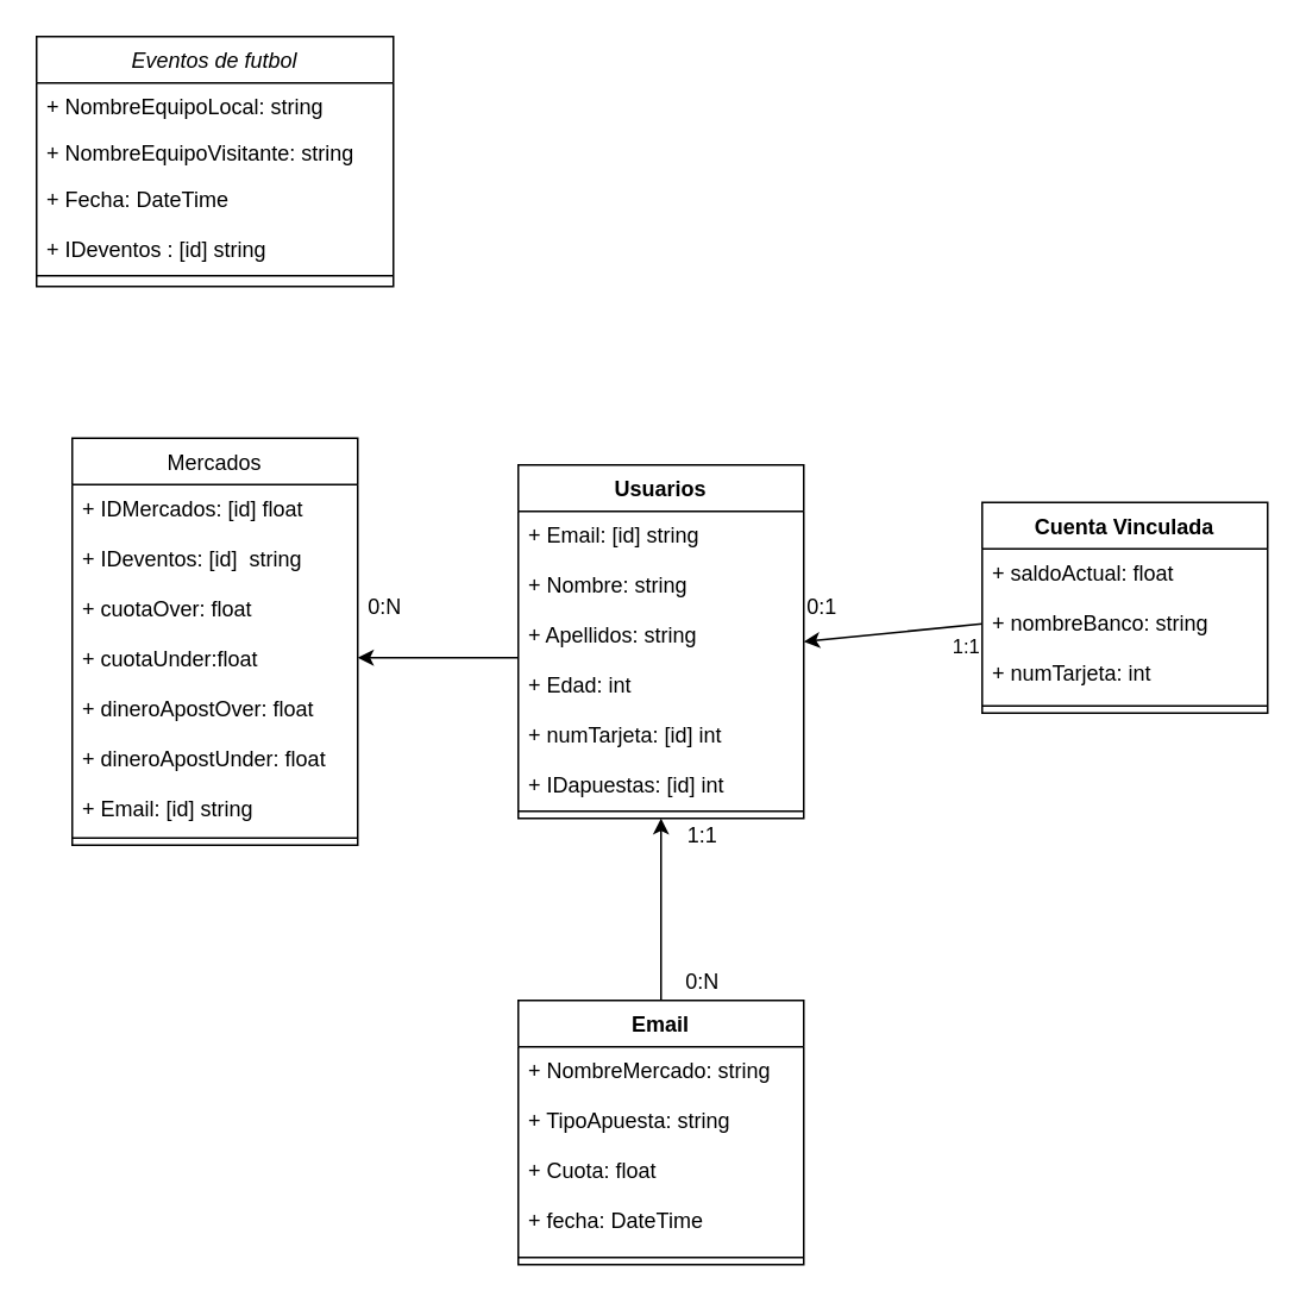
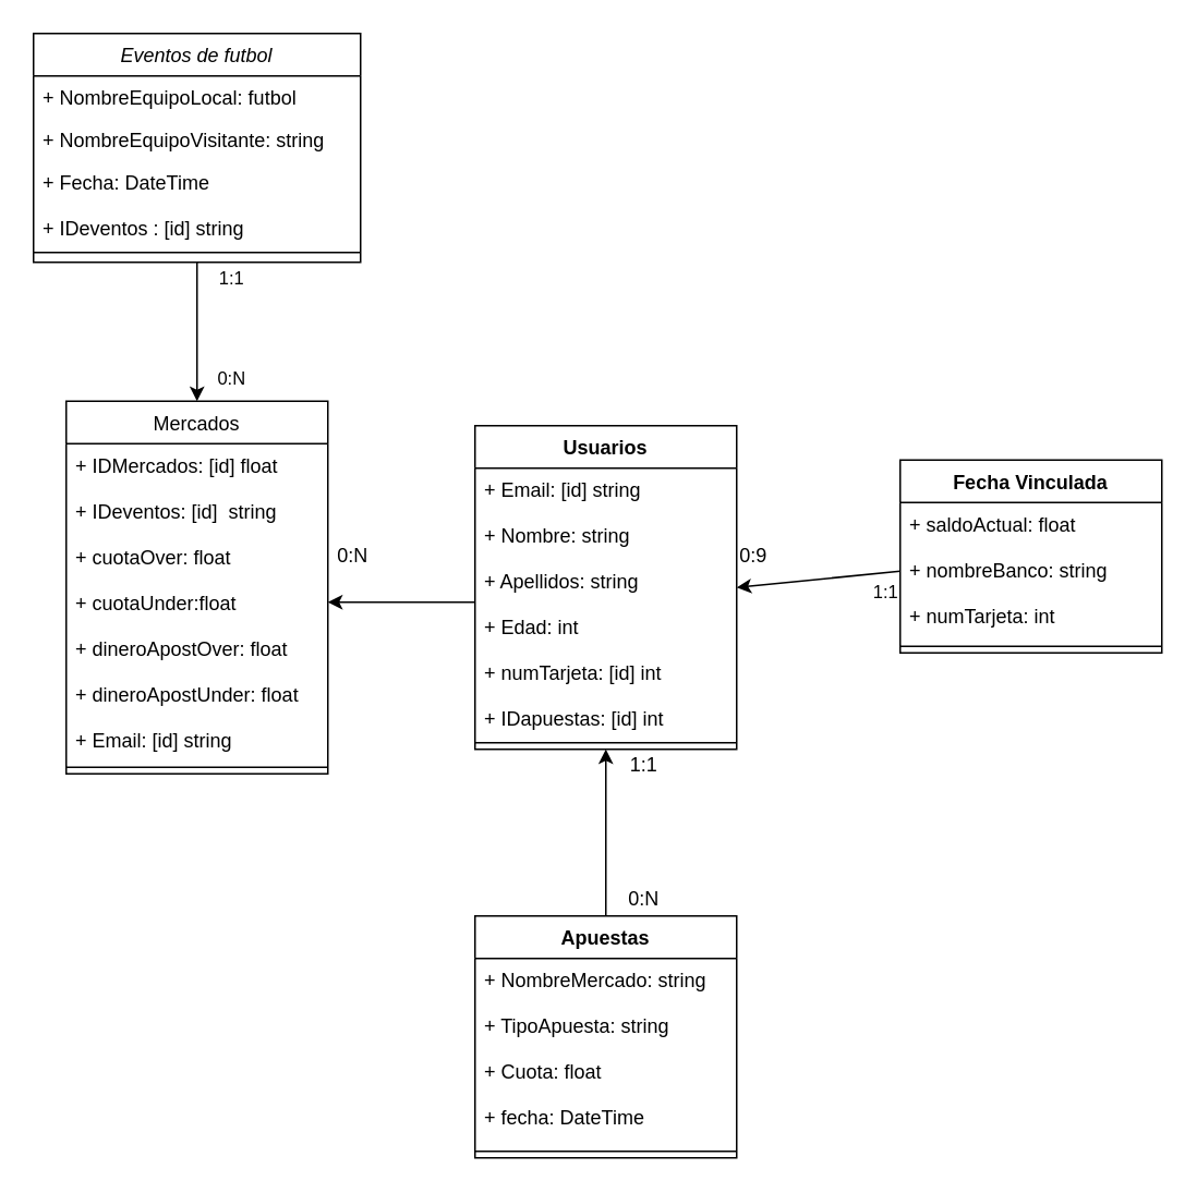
- <mxCell id="3" value="+ NombreEquipoLocal: string" style="text;align=left;verticalAlign=top;spacingLeft=4;spacingRight=4;overflow=hidden;rotatable=0;points=[[0,0.5],[1,0.5]];portConstraint=eastwest;" parent="2" vertex="1"><mxGeometry y="26" width="200" height="26" as="geometry" /></mxCell>
+ <mxCell id="3" value="+ NombreEquipoLocal: futbol" style="text;align=left;verticalAlign=top;spacingLeft=4;spacingRight=4;overflow=hidden;rotatable=0;points=[[0,0.5],[1,0.5]];portConstraint=eastwest;" parent="2" vertex="1"><mxGeometry y="26" width="200" height="26" as="geometry" /></mxCell>
+ <mxCell id="9" value="" style="endArrow=classic;html=1;exitX=0.5;exitY=1;exitDx=0;exitDy=0;entryX=0.5;entryY=0;entryDx=0;entryDy=0;" edge="1" parent="1" source="2" target="13"><mxGeometry width="50" height="50" relative="1" as="geometry"><mxPoint x="310" y="240" as="sourcePoint" /><mxPoint x="200" y="241" as="targetPoint" /></mxGeometry></mxCell>
+ <mxCell id="10" value="1:1" style="edgeLabel;html=1;align=center;verticalAlign=middle;resizable=0;points=[];" vertex="1" connectable="0" parent="9"><mxGeometry x="-0.612" y="8" relative="1" as="geometry"><mxPoint x="12" y="-6.67" as="offset" /></mxGeometry></mxCell>
+ <mxCell id="11" value="0:N" style="edgeLabel;html=1;align=center;verticalAlign=middle;resizable=0;points=[];" vertex="1" connectable="0" parent="9"><mxGeometry x="0.518" y="8" relative="1" as="geometry"><mxPoint x="12" y="5.71" as="offset" /></mxGeometry></mxCell>
- <mxCell id="21" value="Cuenta Vinculada" style="swimlane;fontStyle=1;align=center;verticalAlign=top;childLayout=stackLayout;horizontal=1;startSize=26;horizontalStack=0;resizeParent=1;resizeParentMax=0;resizeLast=0;collapsible=1;marginBottom=0;" vertex="1" parent="1"><mxGeometry x="550" y="281" width="160" height="118" as="geometry" /></mxCell>
+ <mxCell id="21" value="Fecha Vinculada" style="swimlane;fontStyle=1;align=center;verticalAlign=top;childLayout=stackLayout;horizontal=1;startSize=26;horizontalStack=0;resizeParent=1;resizeParentMax=0;resizeLast=0;collapsible=1;marginBottom=0;" vertex="1" parent="1"><mxGeometry x="550" y="281" width="160" height="118" as="geometry" /></mxCell>
- <mxCell id="24" value="0:1" style="text;html=1;align=center;verticalAlign=middle;resizable=0;points=[];autosize=1;" vertex="1" parent="1"><mxGeometry x="445" y="330" width="30" height="20" as="geometry" /></mxCell>
+ <mxCell id="24" value="0:9" style="text;html=1;align=center;verticalAlign=middle;resizable=0;points=[];autosize=1;" vertex="1" parent="1"><mxGeometry x="445" y="330" width="30" height="20" as="geometry" /></mxCell>
- <mxCell id="27" value="Email" style="swimlane;fontStyle=1;align=center;verticalAlign=top;childLayout=stackLayout;horizontal=1;startSize=26;horizontalStack=0;resizeParent=1;resizeParentMax=0;resizeLast=0;collapsible=1;marginBottom=0;" vertex="1" parent="1"><mxGeometry x="290" y="560" width="160" height="148" as="geometry" /></mxCell>
+ <mxCell id="27" value="Apuestas" style="swimlane;fontStyle=1;align=center;verticalAlign=top;childLayout=stackLayout;horizontal=1;startSize=26;horizontalStack=0;resizeParent=1;resizeParentMax=0;resizeLast=0;collapsible=1;marginBottom=0;" vertex="1" parent="1"><mxGeometry x="290" y="560" width="160" height="148" as="geometry" /></mxCell>
